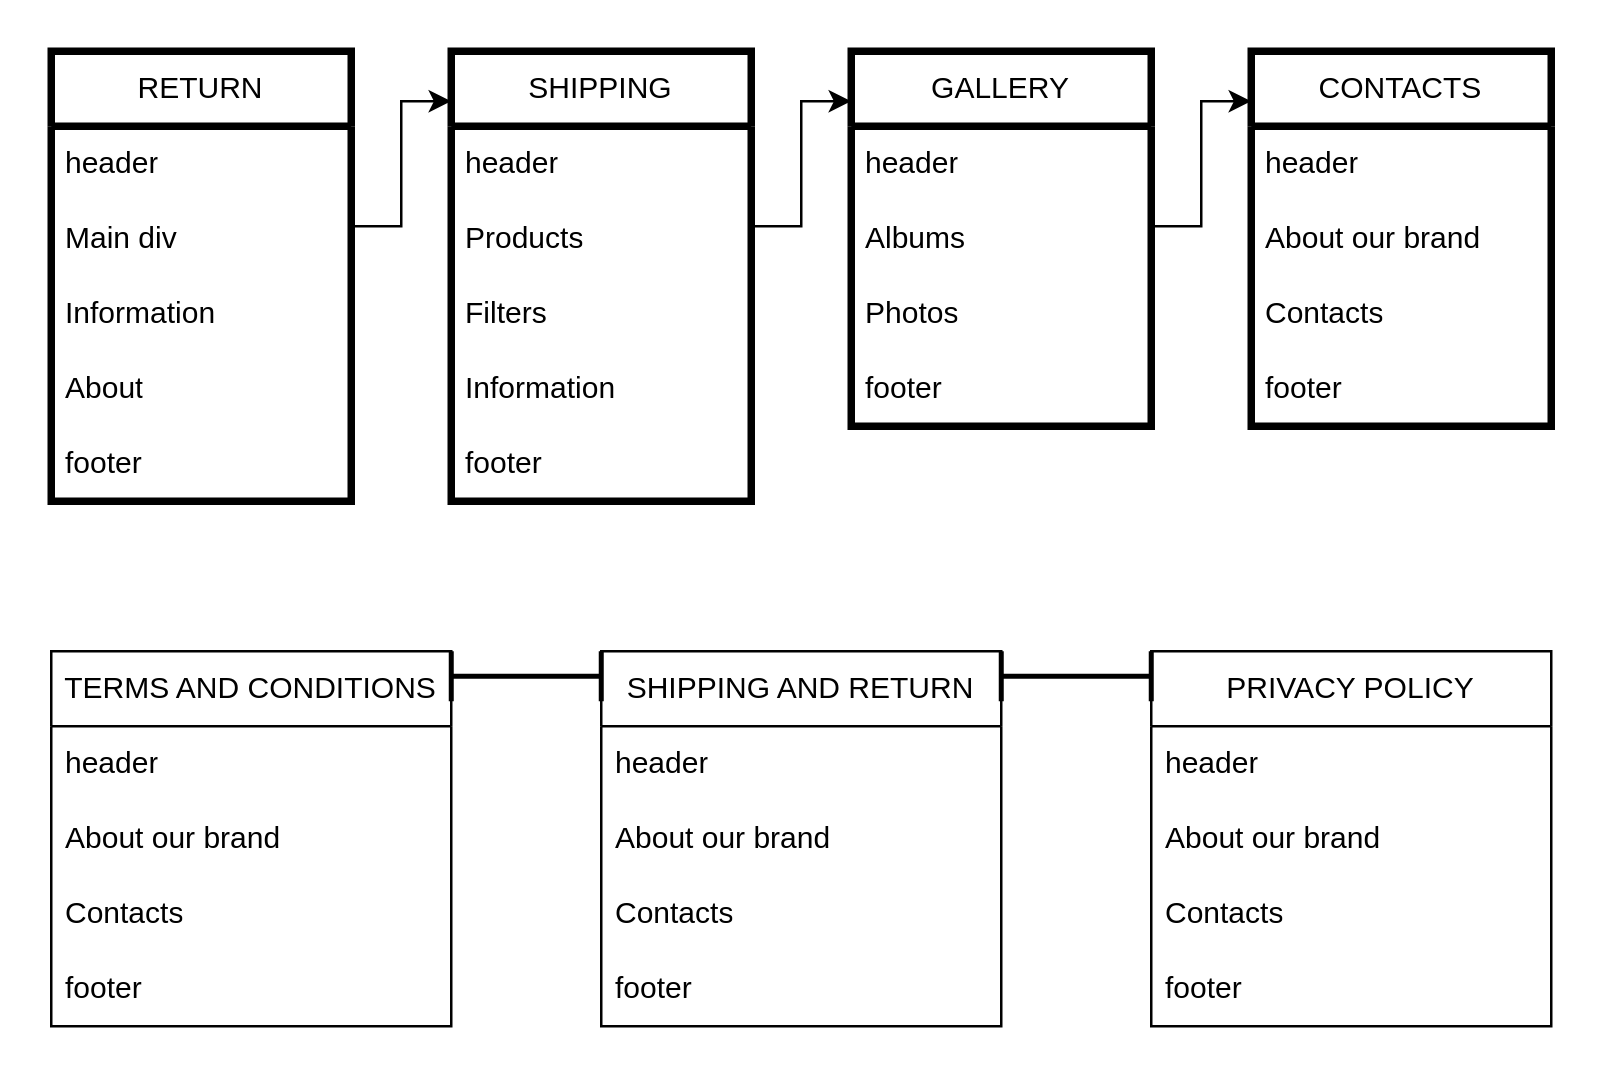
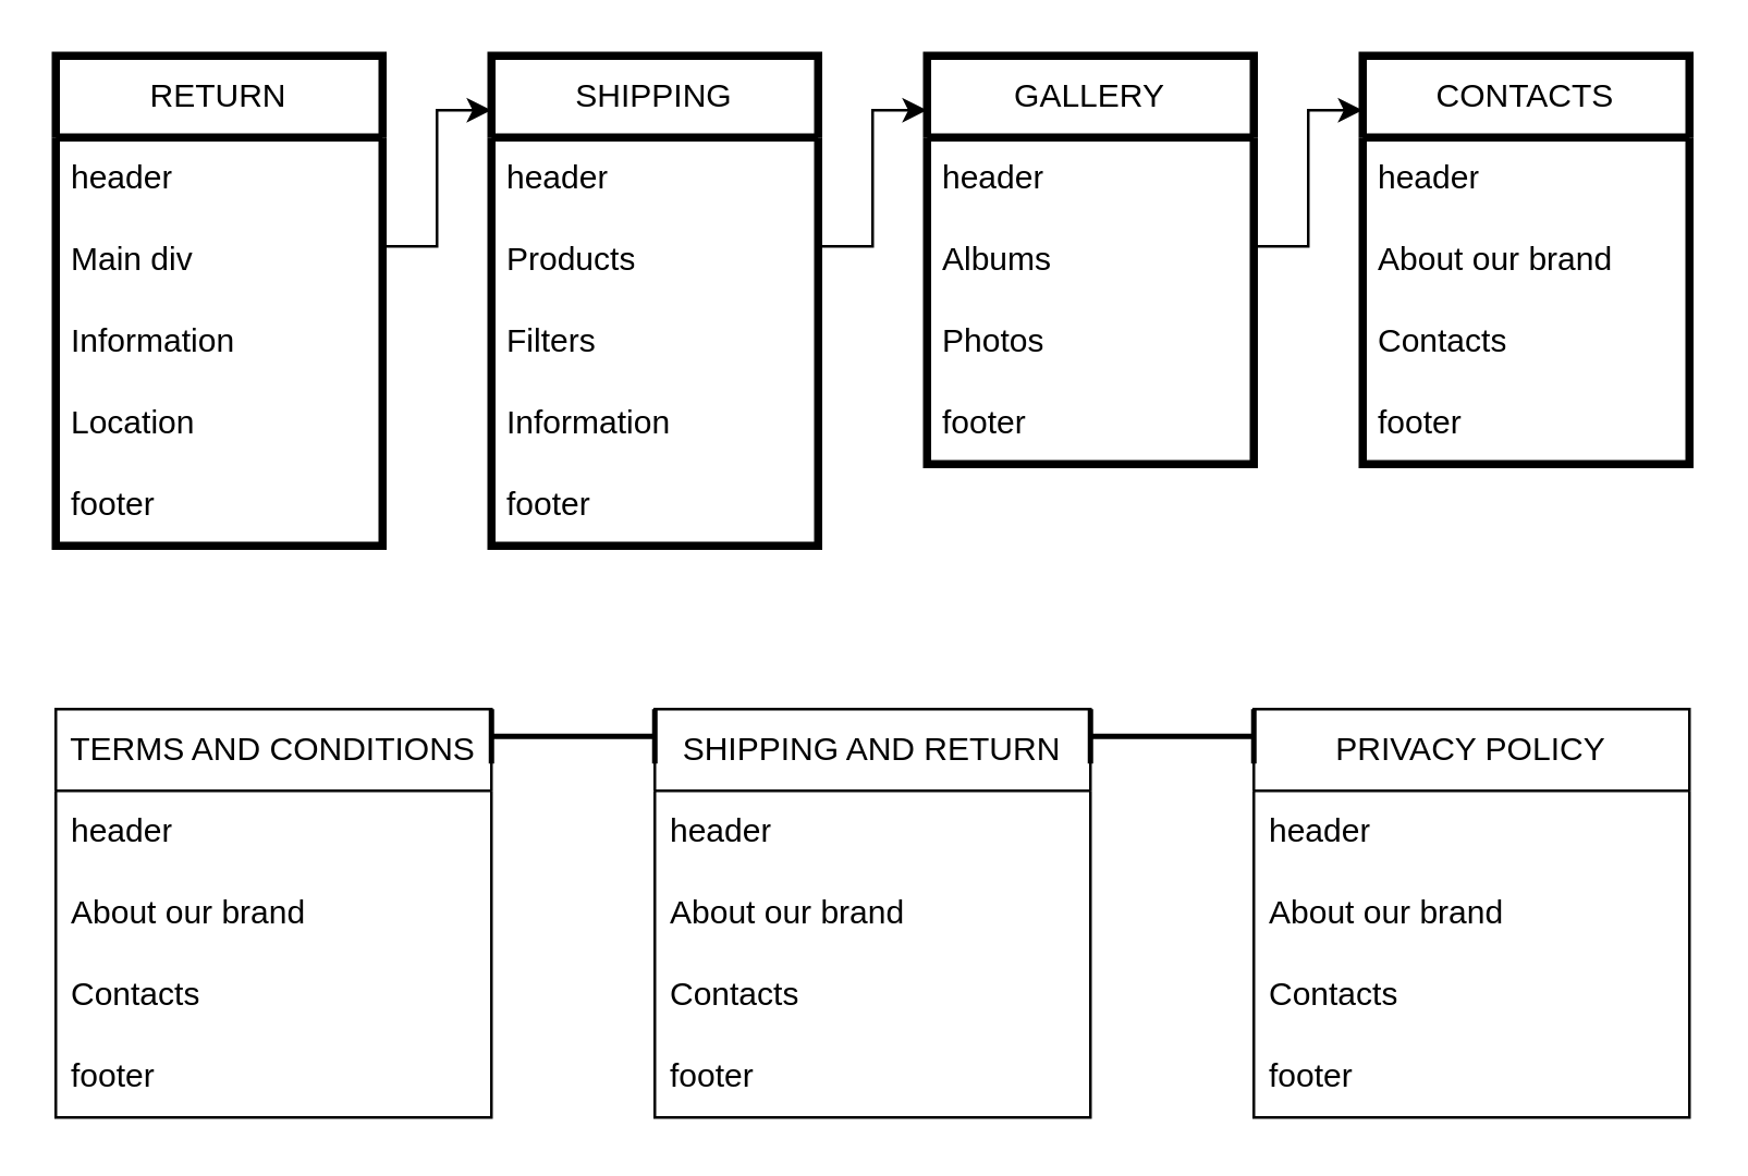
- <mxCell id="6" value="About" style="text;strokeColor=none;fillColor=none;align=left;verticalAlign=middle;spacingLeft=4;spacingRight=4;overflow=hidden;points=[[0,0.5],[1,0.5]];portConstraint=eastwest;rotatable=0;whiteSpace=wrap;html=1;strokeWidth=3;perimeterSpacing=1;swimlaneFillColor=default;" vertex="1" parent="2"><mxGeometry y="120" width="120" height="30" as="geometry" /></mxCell>
+ <mxCell id="6" value="Location" style="text;strokeColor=none;fillColor=none;align=left;verticalAlign=middle;spacingLeft=4;spacingRight=4;overflow=hidden;points=[[0,0.5],[1,0.5]];portConstraint=eastwest;rotatable=0;whiteSpace=wrap;html=1;strokeWidth=3;perimeterSpacing=1;swimlaneFillColor=default;" vertex="1" parent="2"><mxGeometry y="120" width="120" height="30" as="geometry" /></mxCell>
